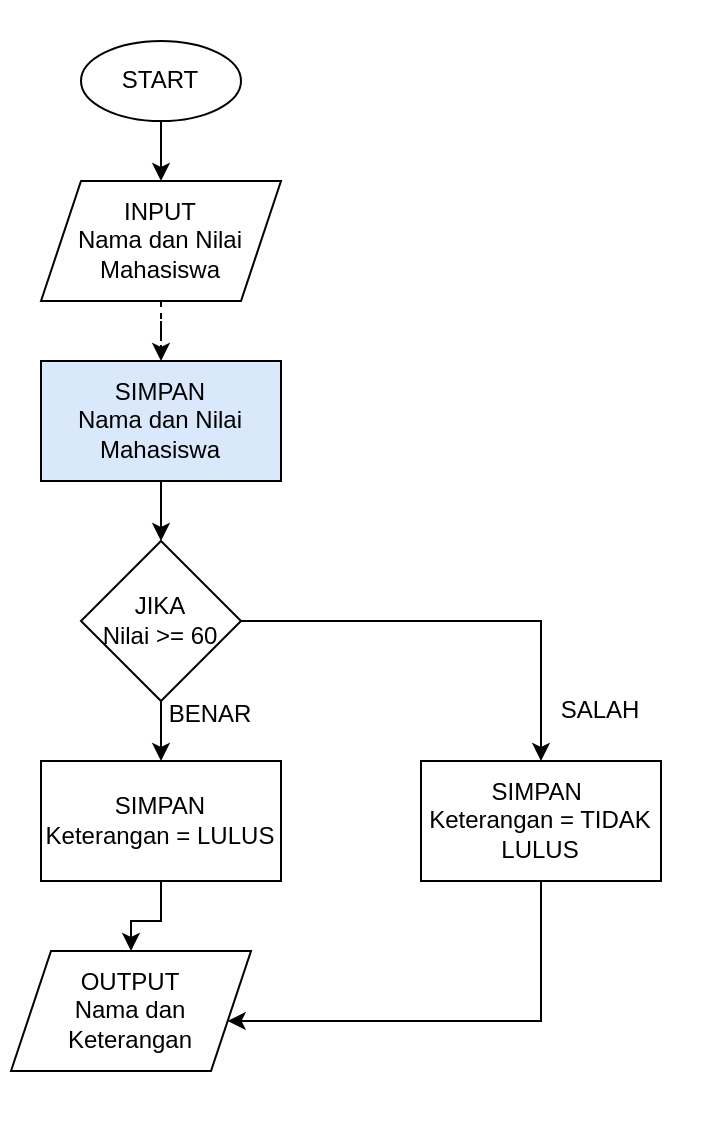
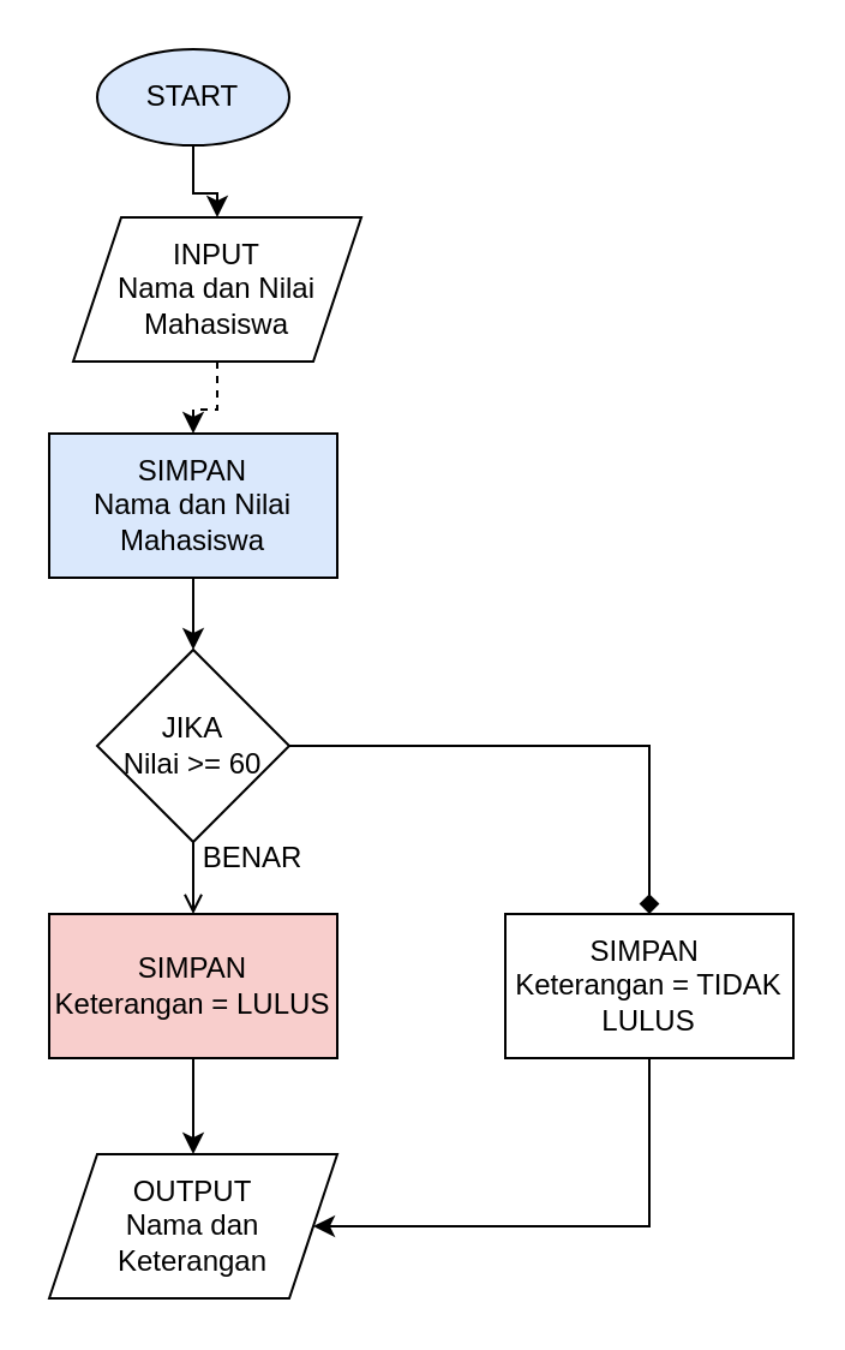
- <mxCell id="3" value="START" style="ellipse;whiteSpace=wrap;html=1;" vertex="1" parent="1"><mxGeometry x="40" y="20" width="80" height="40" as="geometry" /></mxCell>
+ <mxCell id="3" value="START" style="ellipse;whiteSpace=wrap;html=1;fillColor=#dae8fc;" vertex="1" parent="1"><mxGeometry x="40" y="20" width="80" height="40" as="geometry" /></mxCell>
- <mxCell id="5" value="INPUT&lt;br&gt;Nama dan Nilai Mahasiswa" style="shape=parallelogram;perimeter=parallelogramPerimeter;whiteSpace=wrap;html=1;fixedSize=1;" vertex="1" parent="1"><mxGeometry x="20" y="90" width="120" height="60" as="geometry" /></mxCell>
+ <mxCell id="5" value="INPUT&lt;br&gt;Nama dan Nilai Mahasiswa" style="shape=parallelogram;perimeter=parallelogramPerimeter;whiteSpace=wrap;html=1;fixedSize=1;" vertex="1" parent="1"><mxGeometry x="30" y="90" width="120" height="60" as="geometry" /></mxCell>
- <mxCell id="16" value="SALAH" style="text;html=1;strokeColor=none;fillColor=none;align=center;verticalAlign=middle;whiteSpace=wrap;rounded=0;" vertex="1" parent="1"><mxGeometry x="270" y="340" width="60" height="30" as="geometry" /></mxCell>
- <mxCell id="8" style="edgeStyle=orthogonalEdgeStyle;rounded=0;orthogonalLoop=1;jettySize=auto;html=1;entryX=0.5;entryY=0;entryDx=0;entryDy=0;" edge="1" parent="1" source="10" target="12"><mxGeometry relative="1" as="geometry" /></mxCell>
+ <mxCell id="8" style="edgeStyle=orthogonalEdgeStyle;rounded=0;orthogonalLoop=1;jettySize=auto;html=1;entryX=0.5;entryY=0;entryDx=0;entryDy=0;endArrow=open;" edge="1" parent="1" source="10" target="12"><mxGeometry relative="1" as="geometry" /></mxCell>
- <mxCell id="9" style="edgeStyle=orthogonalEdgeStyle;rounded=0;orthogonalLoop=1;jettySize=auto;html=1;entryX=0.5;entryY=0;entryDx=0;entryDy=0;" edge="1" parent="1" source="10" target="14"><mxGeometry relative="1" as="geometry" /></mxCell>
+ <mxCell id="9" style="edgeStyle=orthogonalEdgeStyle;rounded=0;orthogonalLoop=1;jettySize=auto;html=1;entryX=0.5;entryY=0;entryDx=0;entryDy=0;endArrow=diamond;" edge="1" parent="1" source="10" target="14"><mxGeometry relative="1" as="geometry" /></mxCell>
- <mxCell id="12" value="SIMPAN&lt;br&gt;Keterangan = LULUS" style="rounded=0;whiteSpace=wrap;html=1;" vertex="1" parent="1"><mxGeometry x="20" y="380" width="120" height="60" as="geometry" /></mxCell>
+ <mxCell id="12" value="SIMPAN&lt;br&gt;Keterangan = LULUS" style="rounded=0;whiteSpace=wrap;html=1;fillColor=#f8cecc;" vertex="1" parent="1"><mxGeometry x="20" y="380" width="120" height="60" as="geometry" /></mxCell>
- <mxCell id="17" value="OUTPUT&lt;br&gt;Nama dan Keterangan" style="shape=parallelogram;perimeter=parallelogramPerimeter;whiteSpace=wrap;html=1;fixedSize=1;" vertex="1" parent="1"><mxGeometry x="5" y="475" width="120" height="60" as="geometry" /></mxCell>
+ <mxCell id="17" value="OUTPUT&lt;br&gt;Nama dan Keterangan" style="shape=parallelogram;perimeter=parallelogramPerimeter;whiteSpace=wrap;html=1;fixedSize=1;" vertex="1" parent="1"><mxGeometry x="20" y="480" width="120" height="60" as="geometry" /></mxCell>
